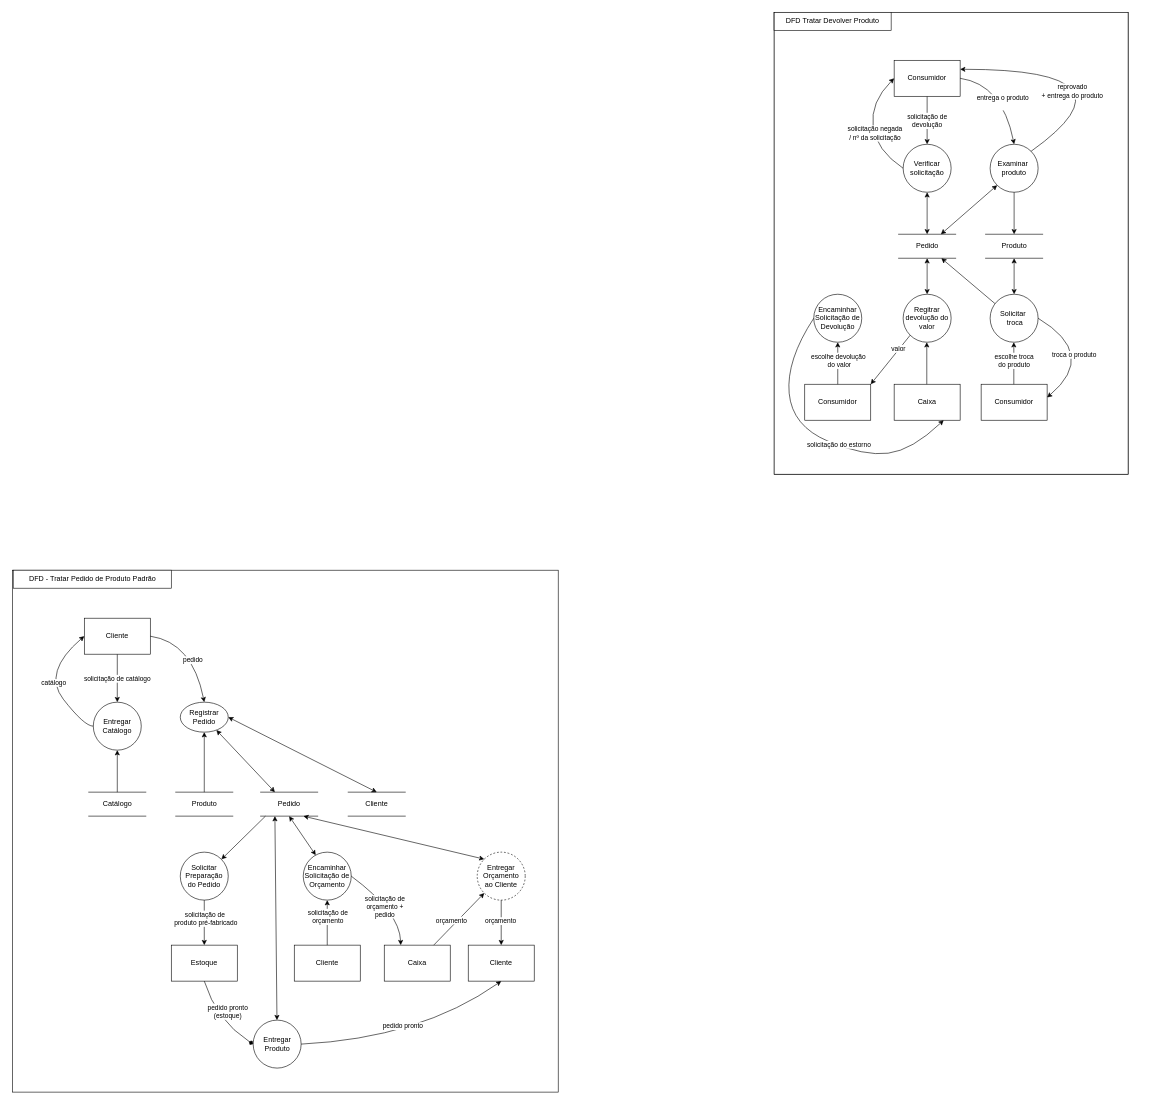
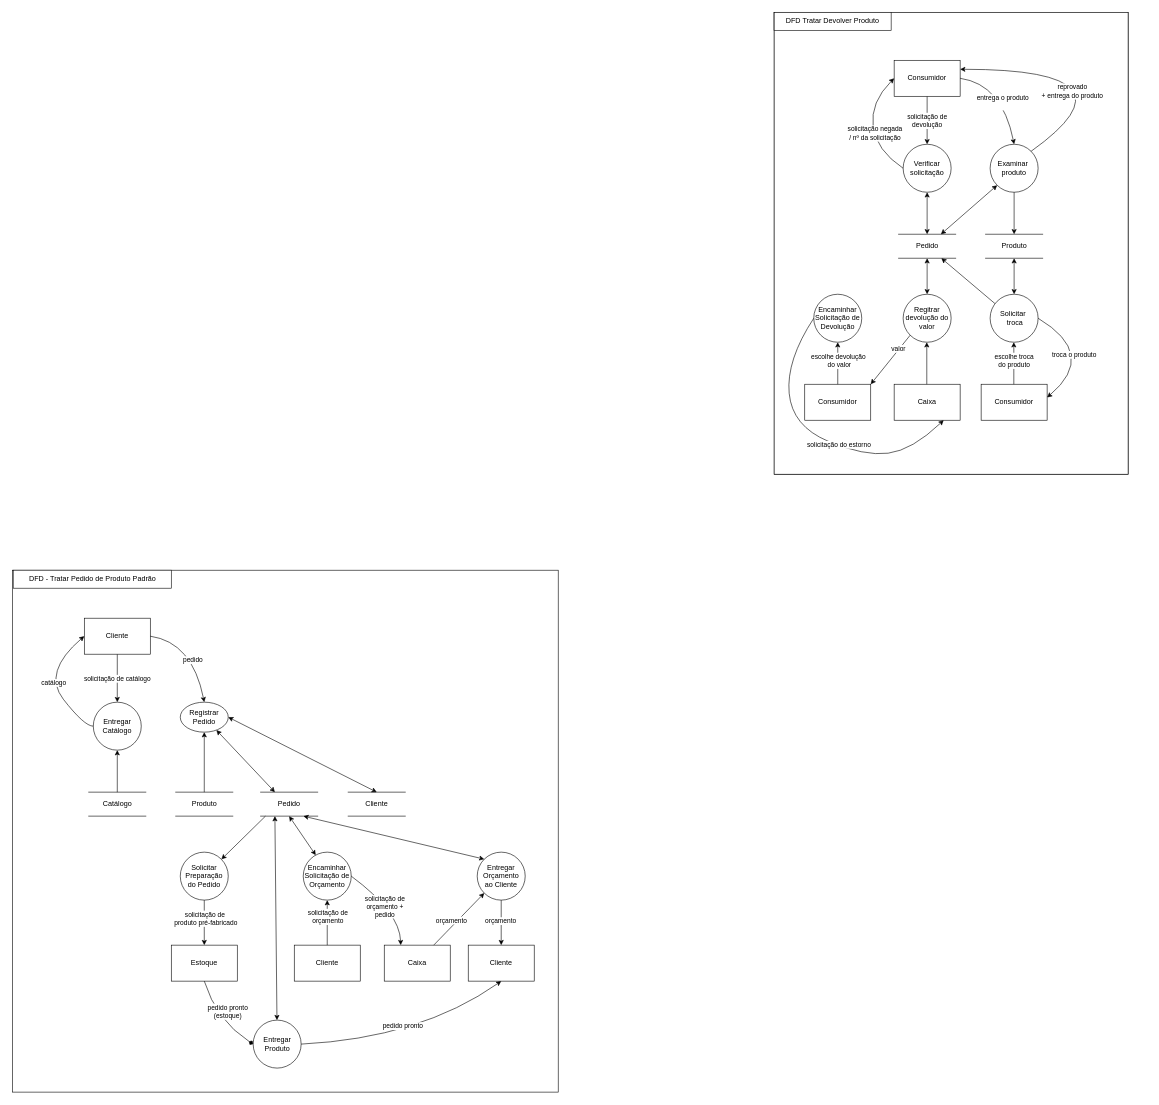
- <mxCell id="28" value="Entregar Orçamento ao&amp;nbsp;Cliente" style="ellipse;whiteSpace=wrap;html=1;aspect=fixed;dashed=1;" parent="1" vertex="1"><mxGeometry x="795" y="1420" width="80" height="80" as="geometry" /></mxCell>
+ <mxCell id="28" value="Entregar Orçamento ao&amp;nbsp;Cliente" style="ellipse;whiteSpace=wrap;html=1;aspect=fixed;" parent="1" vertex="1"><mxGeometry x="795" y="1420" width="80" height="80" as="geometry" /></mxCell>
